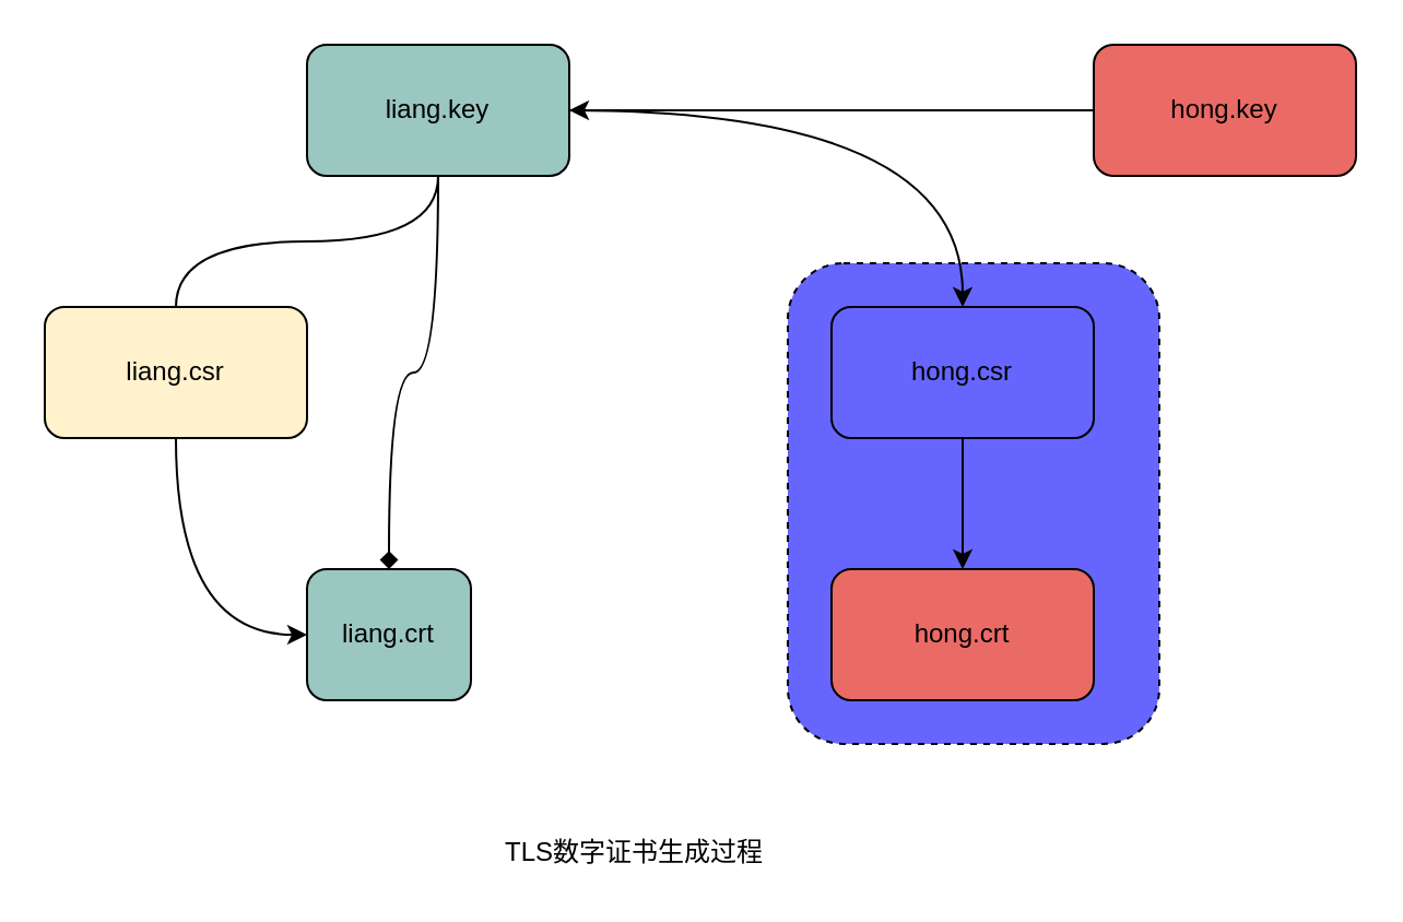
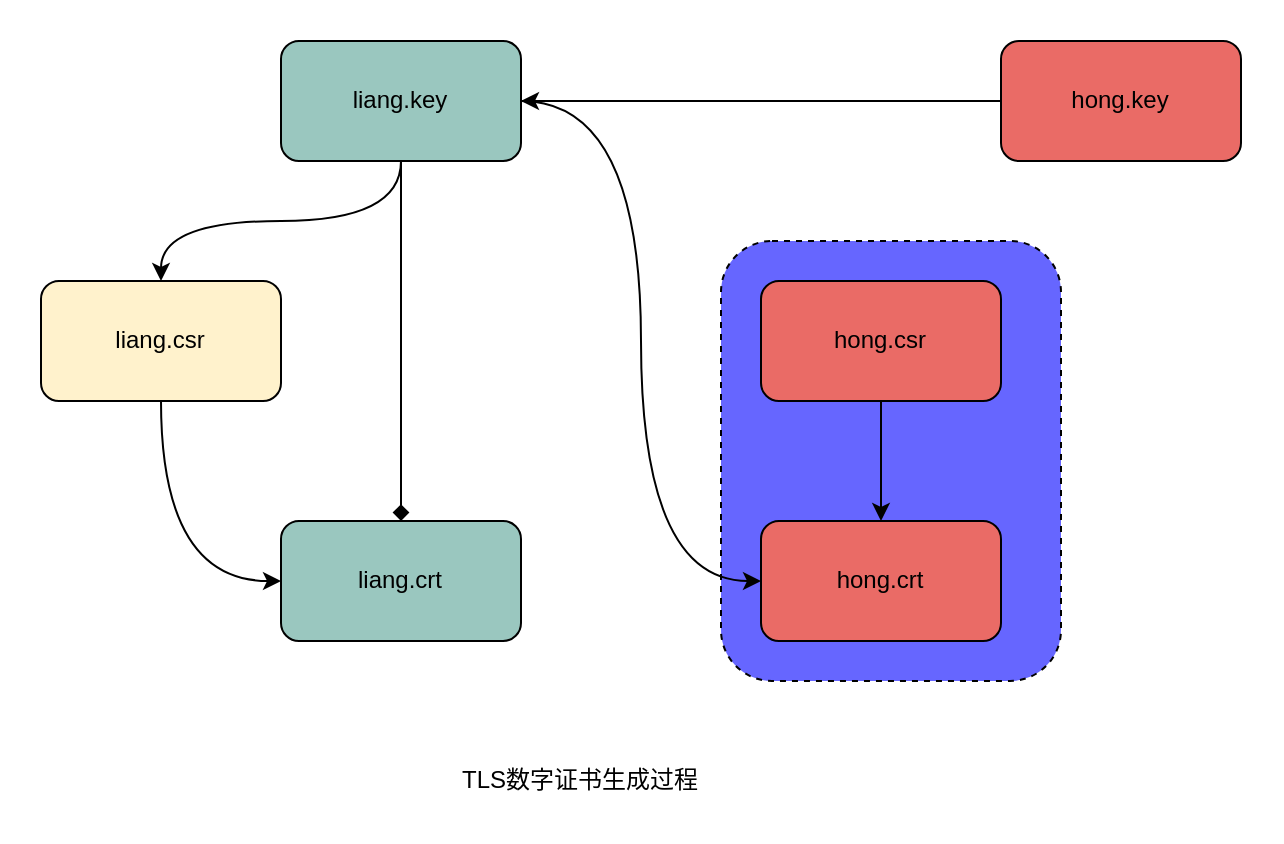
- <mxCell id="5" value="" style="edgeStyle=orthogonalEdgeStyle;curved=1;rounded=0;orthogonalLoop=1;jettySize=auto;html=1;" edge="1" parent="1" source="6" target="13"><mxGeometry relative="1" as="geometry"><mxPoint x="340" y="50" as="targetPoint" /></mxGeometry></mxCell>
+ <mxCell id="5" value="" style="edgeStyle=orthogonalEdgeStyle;curved=1;rounded=0;orthogonalLoop=1;jettySize=auto;html=1;entryX=0;entryY=0.5;entryDx=0;entryDy=0;" edge="1" parent="1" source="6" target="14"><mxGeometry relative="1" as="geometry"><mxPoint x="340" y="50" as="targetPoint" /></mxGeometry></mxCell>
- <mxCell id="3" value="" style="edgeStyle=orthogonalEdgeStyle;rounded=0;orthogonalLoop=1;jettySize=auto;html=1;curved=1;endArrow=none;" edge="1" parent="1" source="6" target="9"><mxGeometry relative="1" as="geometry" /></mxCell>
+ <mxCell id="3" value="" style="edgeStyle=orthogonalEdgeStyle;rounded=0;orthogonalLoop=1;jettySize=auto;html=1;curved=1;" edge="1" parent="1" source="6" target="9"><mxGeometry relative="1" as="geometry" /></mxCell>
- <mxCell id="13" value="hong.csr" style="rounded=1;whiteSpace=wrap;html=1;fillColor=#6666ff;" vertex="1" parent="1"><mxGeometry x="380" y="140" width="120" height="60" as="geometry" /></mxCell>
+ <mxCell id="13" value="hong.csr" style="rounded=1;whiteSpace=wrap;html=1;fillColor=#EA6B66;" vertex="1" parent="1"><mxGeometry x="380" y="140" width="120" height="60" as="geometry" /></mxCell>
- <mxCell id="7" value="liang.crt" style="rounded=1;whiteSpace=wrap;html=1;fillColor=#9AC7BF;" vertex="1" parent="1"><mxGeometry x="140" y="260" width="75" height="60" as="geometry" /></mxCell>
+ <mxCell id="7" value="liang.crt" style="rounded=1;whiteSpace=wrap;html=1;fillColor=#9AC7BF;" vertex="1" parent="1"><mxGeometry x="140" y="260" width="120" height="60" as="geometry" /></mxCell>
